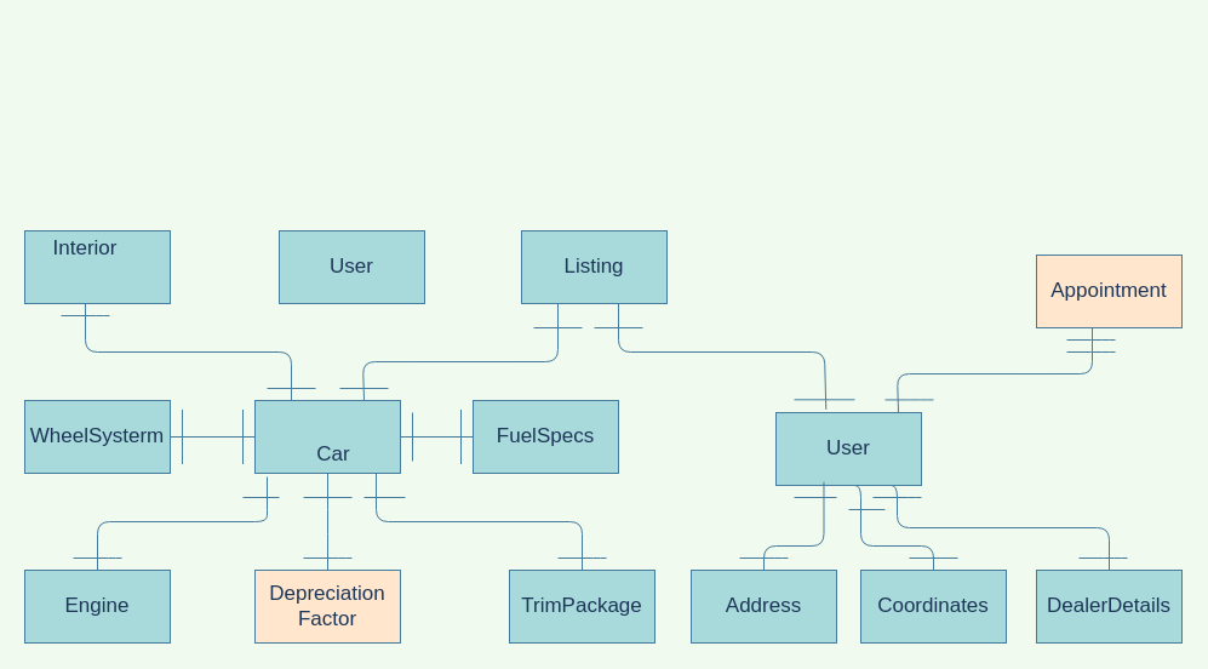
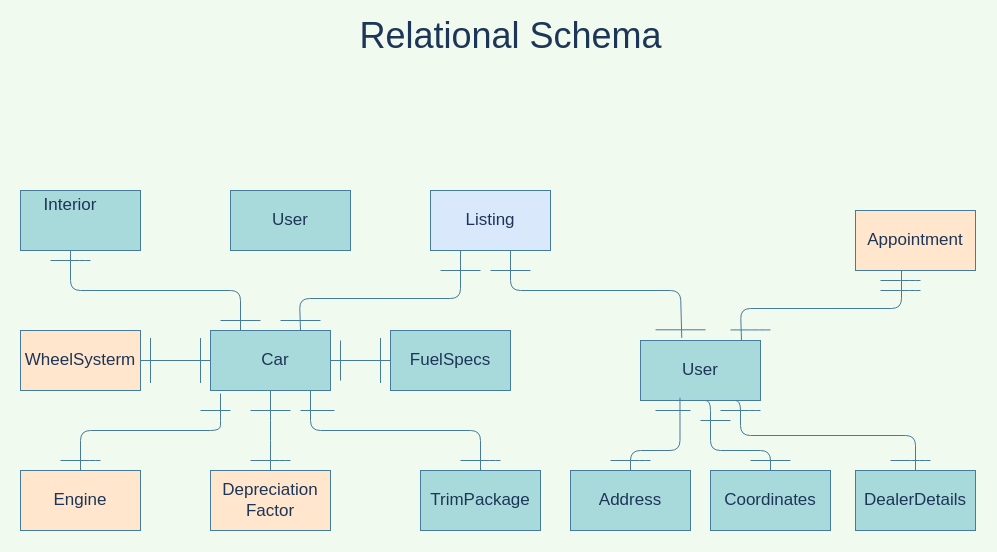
+ <mxCell id="41" value="&lt;font style=&quot;font-size: 36px&quot;&gt;Relational Schema&lt;/font&gt;" style="text;html=1;align=center;verticalAlign=middle;resizable=0;points=[];autosize=1;fontColor=#1D3557;" parent="1" vertex="1"><mxGeometry x="350" y="20" width="320" height="30" as="geometry" /></mxCell>
- <mxCell id="5" value="Listing" style="rounded=0;whiteSpace=wrap;html=1;labelBorderColor=none;fontSize=17;fillColor=#A8DADC;strokeColor=#457B9D;fontColor=#1D3557;" parent="1" vertex="1"><mxGeometry x="430" y="190" width="120" height="60" as="geometry" /></mxCell>
+ <mxCell id="5" value="Listing" style="rounded=0;whiteSpace=wrap;html=1;labelBorderColor=none;fontSize=17;fillColor=#dae8fc;strokeColor=#457B9D;fontColor=#1D3557;" parent="1" vertex="1"><mxGeometry x="430" y="190" width="120" height="60" as="geometry" /></mxCell>
- <mxCell id="4" value="WheelSysterm" style="rounded=0;whiteSpace=wrap;html=1;labelBorderColor=none;fontSize=17;fillColor=#A8DADC;strokeColor=#457B9D;fontColor=#1D3557;" parent="1" vertex="1"><mxGeometry x="20" y="330" width="120" height="60" as="geometry" /></mxCell>
+ <mxCell id="4" value="WheelSysterm" style="rounded=0;whiteSpace=wrap;html=1;labelBorderColor=none;fontSize=17;fillColor=#ffe6cc;strokeColor=#457B9D;fontColor=#1D3557;" parent="1" vertex="1"><mxGeometry x="20" y="330" width="120" height="60" as="geometry" /></mxCell>
- <mxCell id="25" value="Car" style="text;html=1;strokeColor=none;fillColor=none;align=center;verticalAlign=middle;whiteSpace=wrap;rounded=0;labelBorderColor=none;fontSize=17;fontColor=#1D3557;" parent="1" vertex="1"><mxGeometry x="240" y="365" width="70" height="20" as="geometry" /></mxCell>
+ <mxCell id="25" value="Car" style="text;html=1;strokeColor=none;fillColor=none;align=center;verticalAlign=middle;whiteSpace=wrap;rounded=0;labelBorderColor=none;fontSize=17;fontColor=#1D3557;" parent="1" vertex="1"><mxGeometry x="240" y="350" width="70" height="20" as="geometry" /></mxCell>
- <mxCell id="9" value="Engine" style="rounded=0;whiteSpace=wrap;html=1;labelBorderColor=none;fontSize=17;fillColor=#A8DADC;strokeColor=#457B9D;fontColor=#1D3557;" parent="1" vertex="1"><mxGeometry x="20" y="470" width="120" height="60" as="geometry" /></mxCell>
+ <mxCell id="9" value="Engine" style="rounded=0;whiteSpace=wrap;html=1;labelBorderColor=none;fontSize=17;fillColor=#ffe6cc;strokeColor=#457B9D;fontColor=#1D3557;" parent="1" vertex="1"><mxGeometry x="20" y="470" width="120" height="60" as="geometry" /></mxCell>
